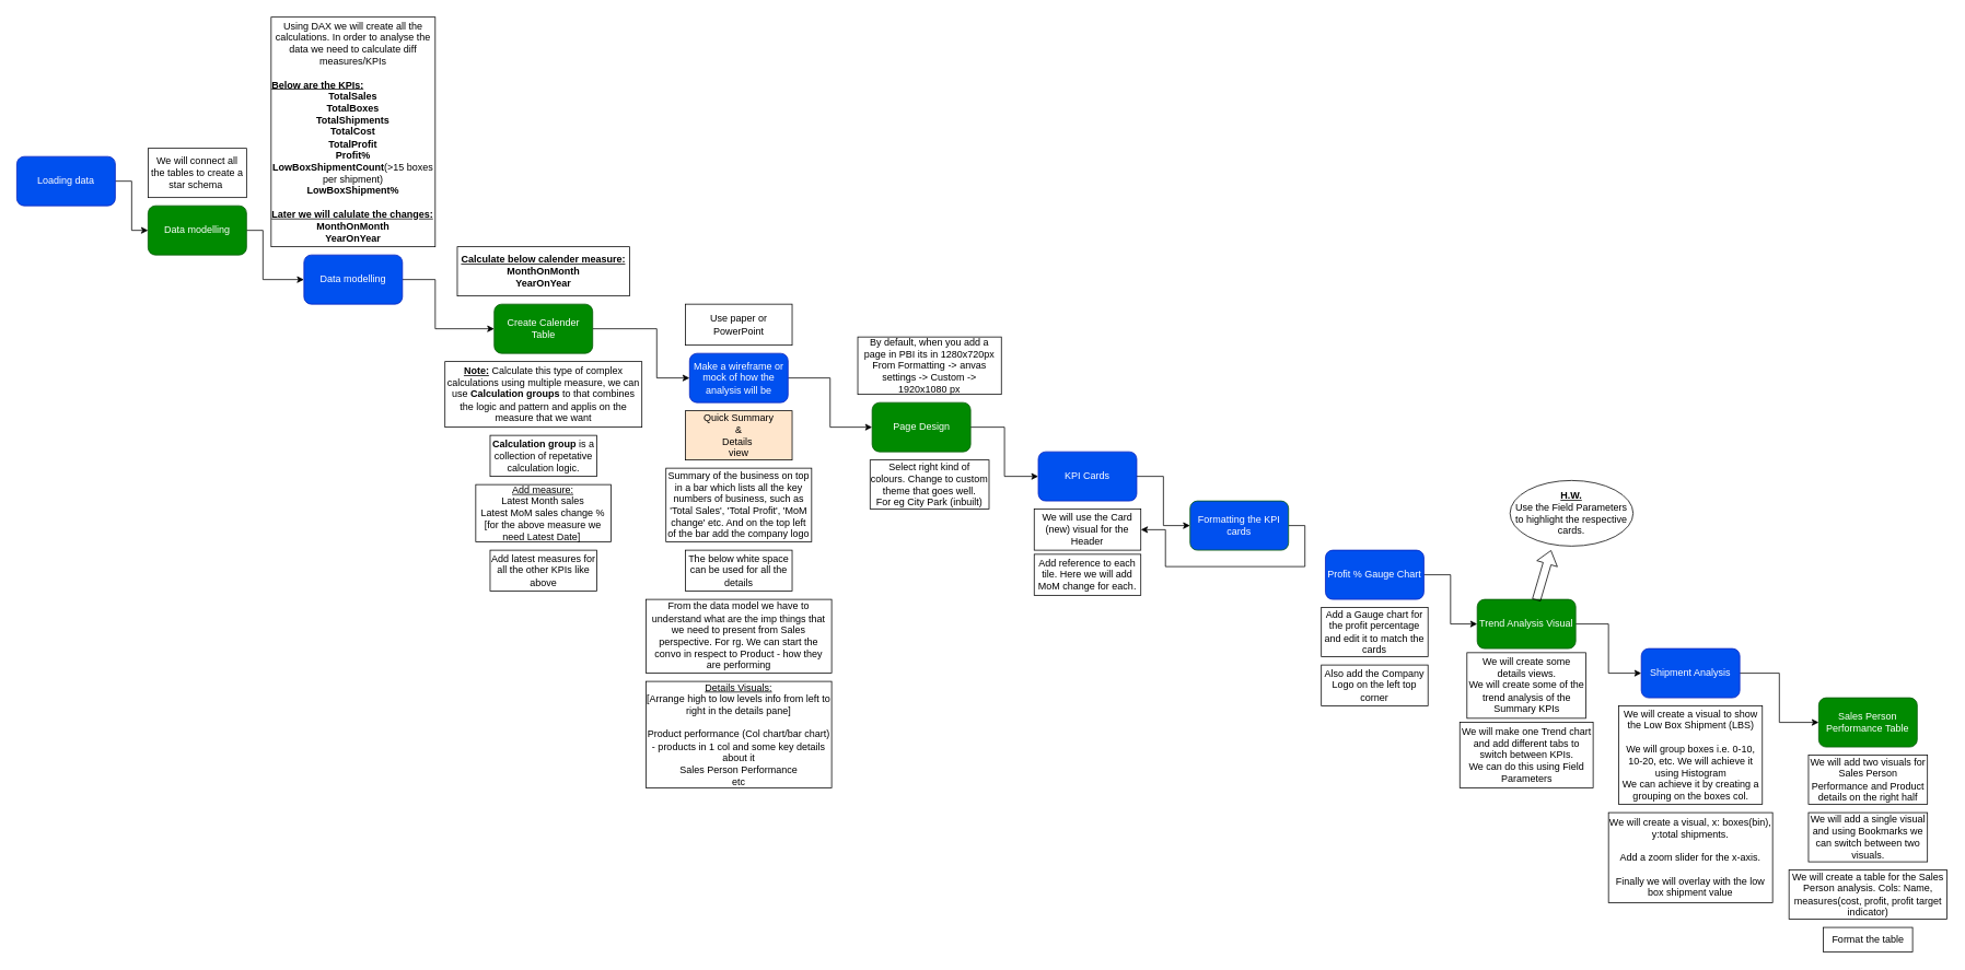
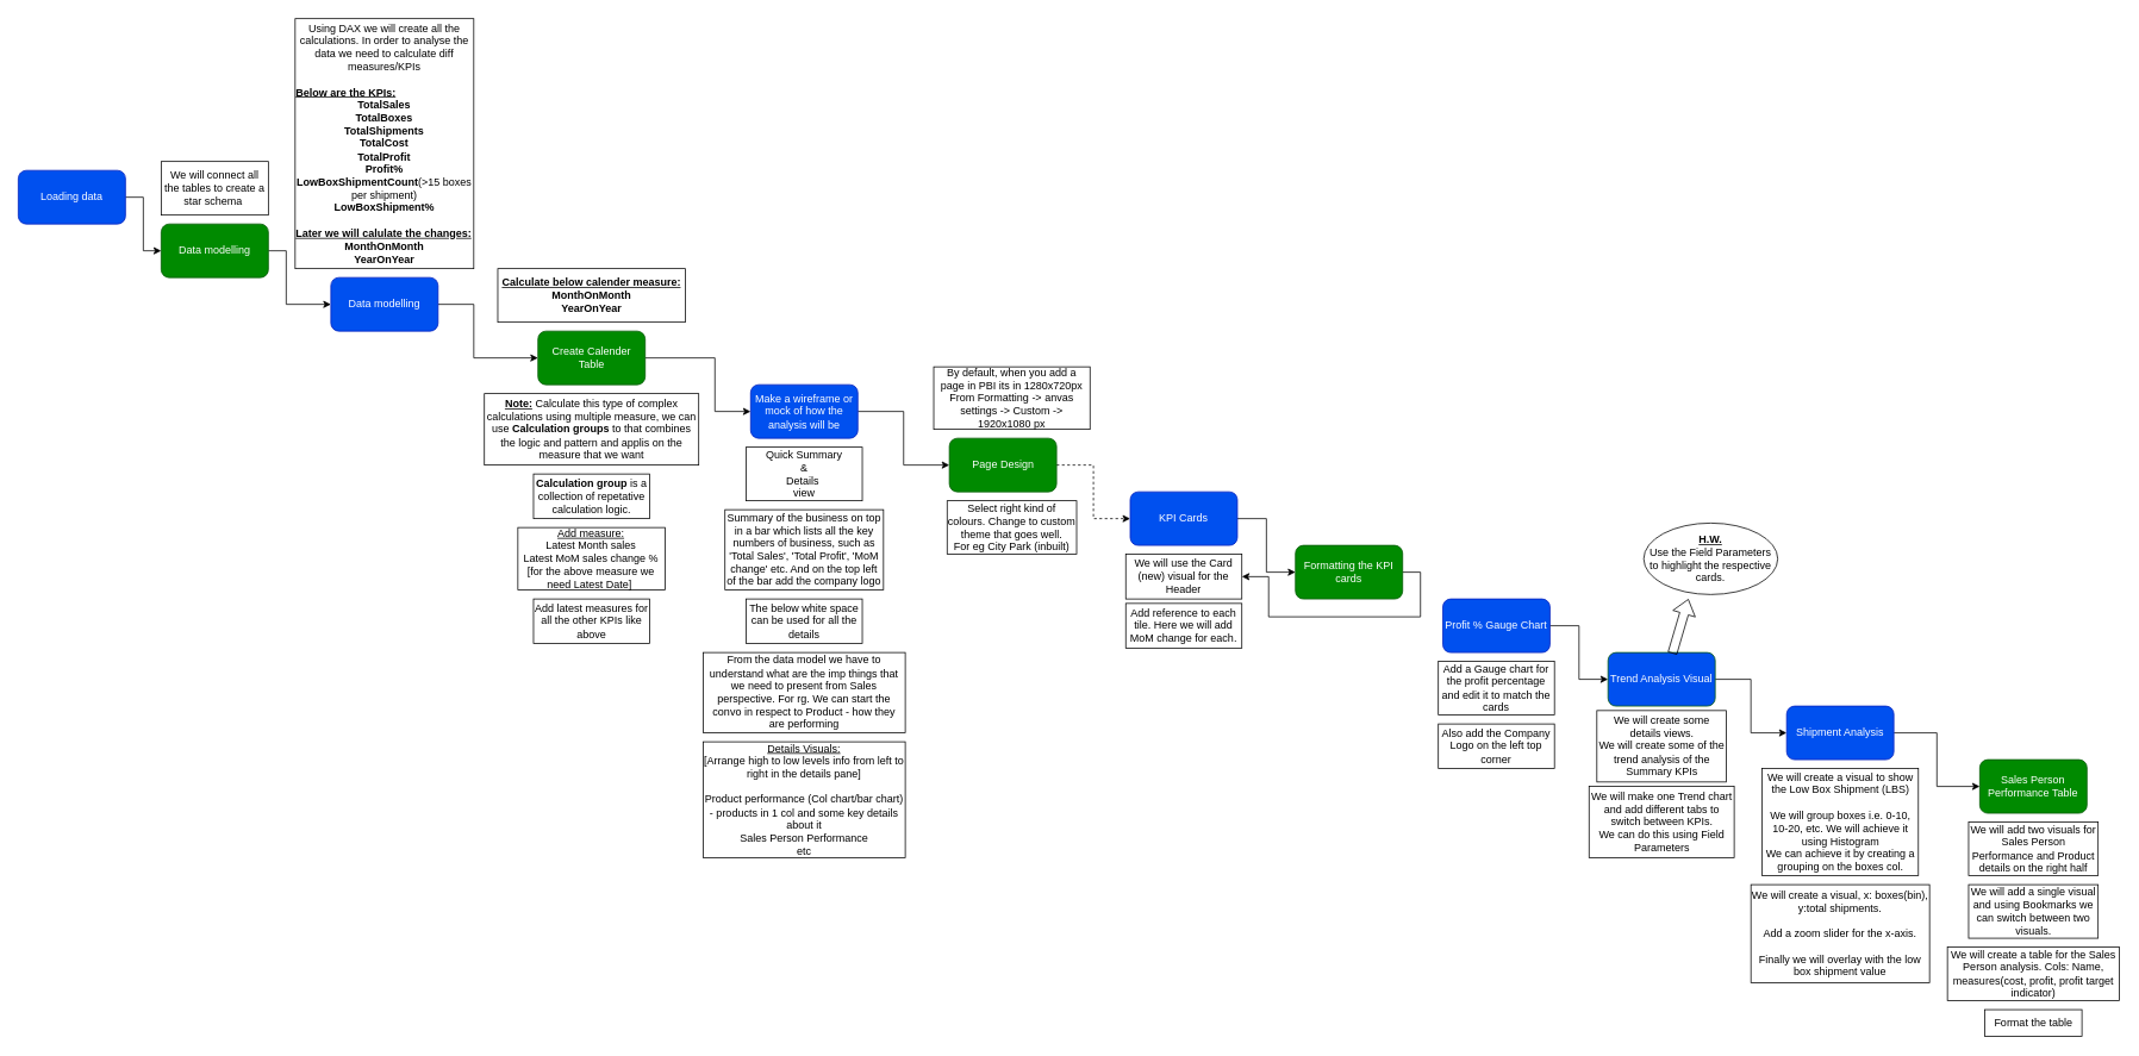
- <mxCell id="17" value="Use paper or PowerPoint" style="rounded=0;whiteSpace=wrap;html=1;" parent="1" vertex="1"><mxGeometry x="835" y="370" width="130" height="50" as="geometry" /></mxCell>
- <mxCell id="18" value="Quick Summary&lt;br&gt;&amp;amp;&lt;br&gt;Details&amp;nbsp;&lt;br&gt;view" style="rounded=0;whiteSpace=wrap;html=1;fillColor=#ffe6cc;" parent="1" vertex="1"><mxGeometry x="835" y="500" width="130" height="60" as="geometry" /></mxCell>
+ <mxCell id="18" value="Quick Summary&lt;br&gt;&amp;amp;&lt;br&gt;Details&amp;nbsp;&lt;br&gt;view" style="rounded=0;whiteSpace=wrap;html=1;" parent="1" vertex="1"><mxGeometry x="835" y="500" width="130" height="60" as="geometry" /></mxCell>
- <mxCell id="23" style="edgeStyle=orthogonalEdgeStyle;rounded=0;orthogonalLoop=1;jettySize=auto;html=1;entryX=0;entryY=0.5;entryDx=0;entryDy=0;" parent="1" source="24" target="28" edge="1"><mxGeometry relative="1" as="geometry" /></mxCell>
+ <mxCell id="23" style="edgeStyle=orthogonalEdgeStyle;rounded=0;orthogonalLoop=1;jettySize=auto;html=1;entryX=0;entryY=0.5;entryDx=0;entryDy=0;dashed=1;" parent="1" source="24" target="28" edge="1"><mxGeometry relative="1" as="geometry" /></mxCell>
- <mxCell id="34" value="Formatting the KPI cards" style="whiteSpace=wrap;html=1;rounded=1;fillColor=#0050ef;fontColor=#ffffff;strokeColor=#005700;" parent="1" vertex="1"><mxGeometry x="1450" y="610" width="120" height="60" as="geometry" /></mxCell>
+ <mxCell id="34" value="Formatting the KPI cards" style="whiteSpace=wrap;html=1;rounded=1;fillColor=#008a00;fontColor=#ffffff;strokeColor=#005700;" parent="1" vertex="1"><mxGeometry x="1450" y="610" width="120" height="60" as="geometry" /></mxCell>
- <mxCell id="40" value="Trend Analysis Visual" style="whiteSpace=wrap;html=1;rounded=1;fillColor=#008a00;fontColor=#ffffff;strokeColor=#005700;" parent="1" vertex="1"><mxGeometry x="1800" y="730" width="120" height="60" as="geometry" /></mxCell>
+ <mxCell id="40" value="Trend Analysis Visual" style="whiteSpace=wrap;html=1;rounded=1;fillColor=#0050ef;fontColor=#ffffff;strokeColor=#005700;" parent="1" vertex="1"><mxGeometry x="1800" y="730" width="120" height="60" as="geometry" /></mxCell>
